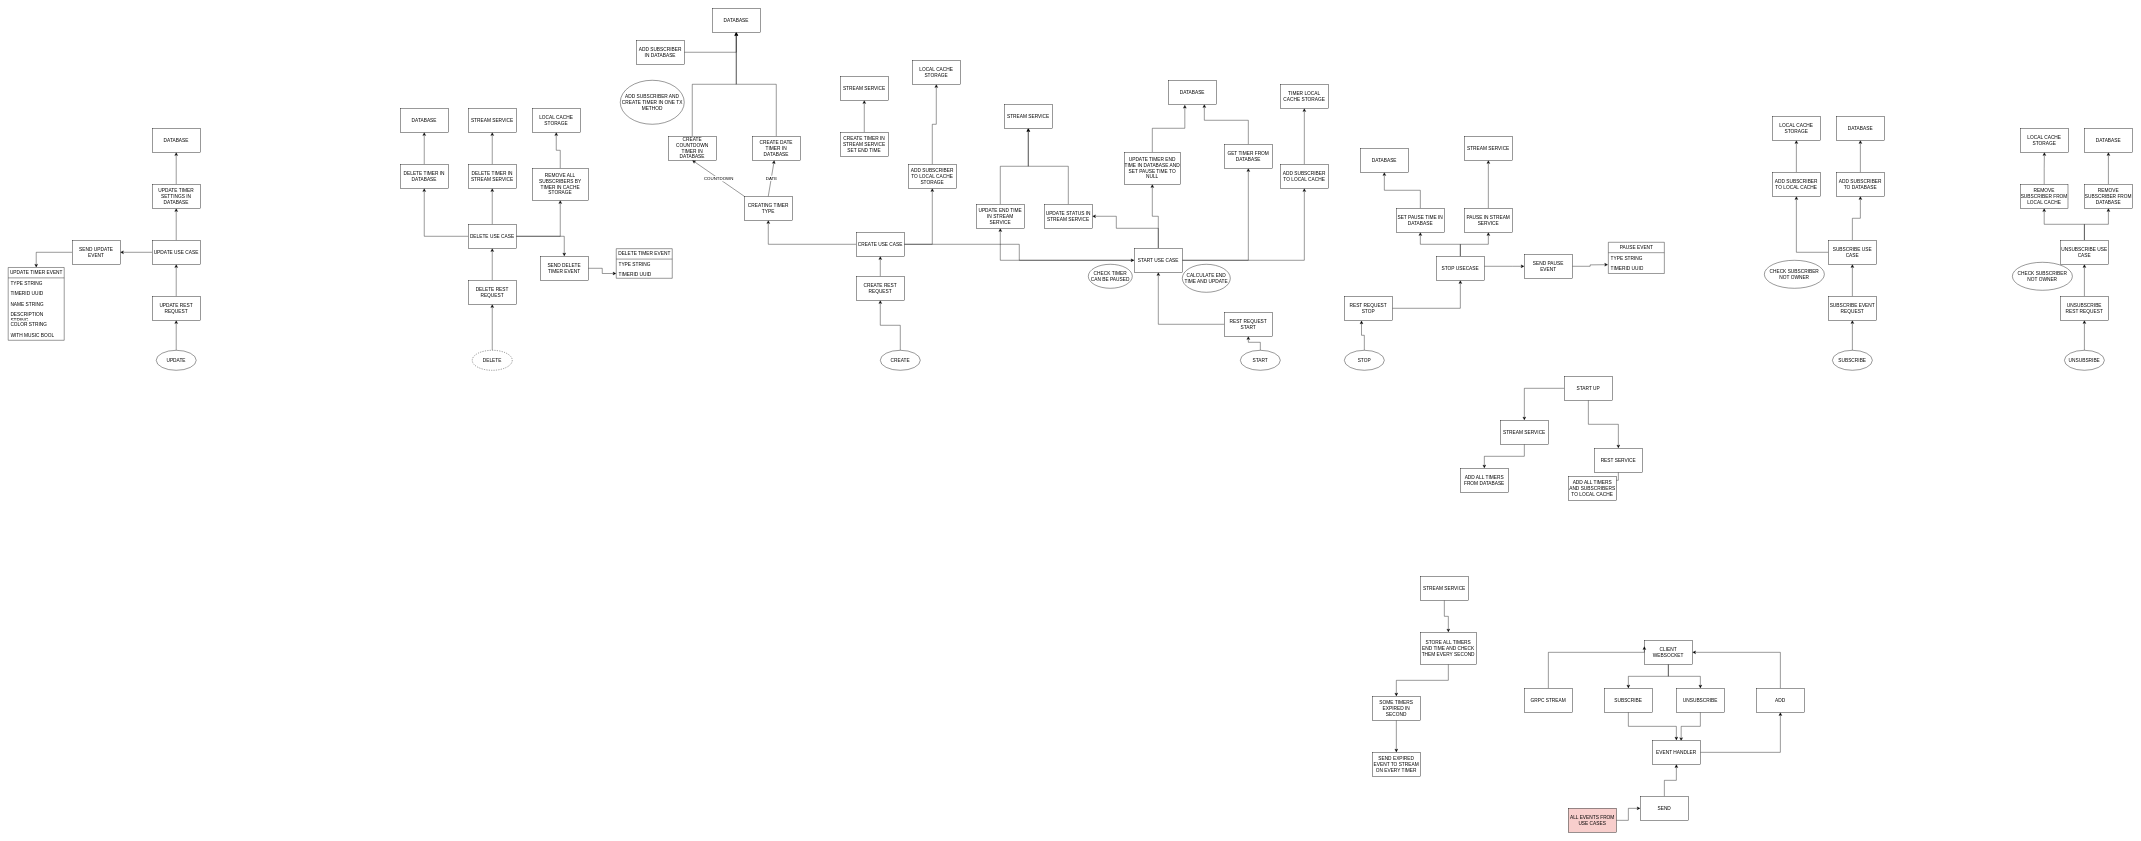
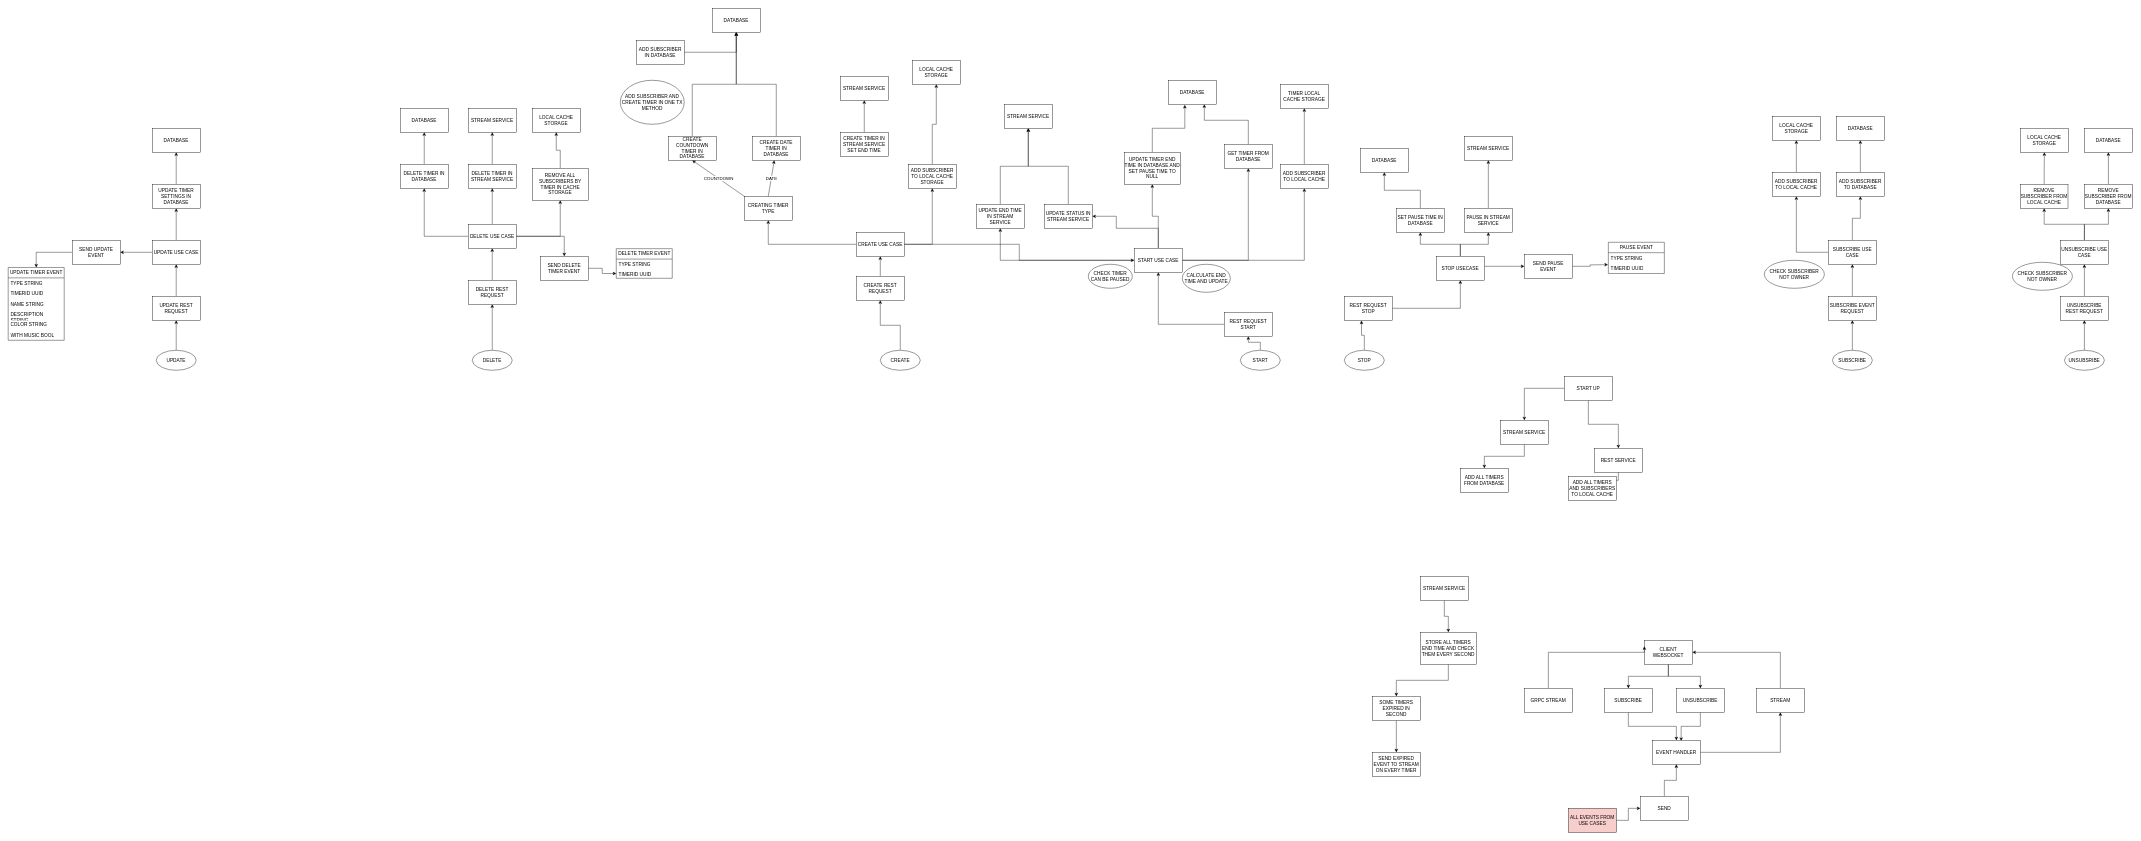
- <mxCell id="9" value="DELETE" style="ellipse;whiteSpace=wrap;html=1;dashed=1;" parent="1" vertex="1"><mxGeometry x="1180" y="875" width="100" height="50" as="geometry" /></mxCell>
+ <mxCell id="9" value="DELETE" style="ellipse;whiteSpace=wrap;html=1;" parent="1" vertex="1"><mxGeometry x="1180" y="875" width="100" height="50" as="geometry" /></mxCell>
- <mxCell id="173" value="ADD" style="whiteSpace=wrap;html=1;rounded=0;" parent="1" vertex="1"><mxGeometry x="4390" y="1720" width="120" height="60" as="geometry" /></mxCell>
+ <mxCell id="173" value="STREAM" style="whiteSpace=wrap;html=1;rounded=0;" parent="1" vertex="1"><mxGeometry x="4390" y="1720" width="120" height="60" as="geometry" /></mxCell>
